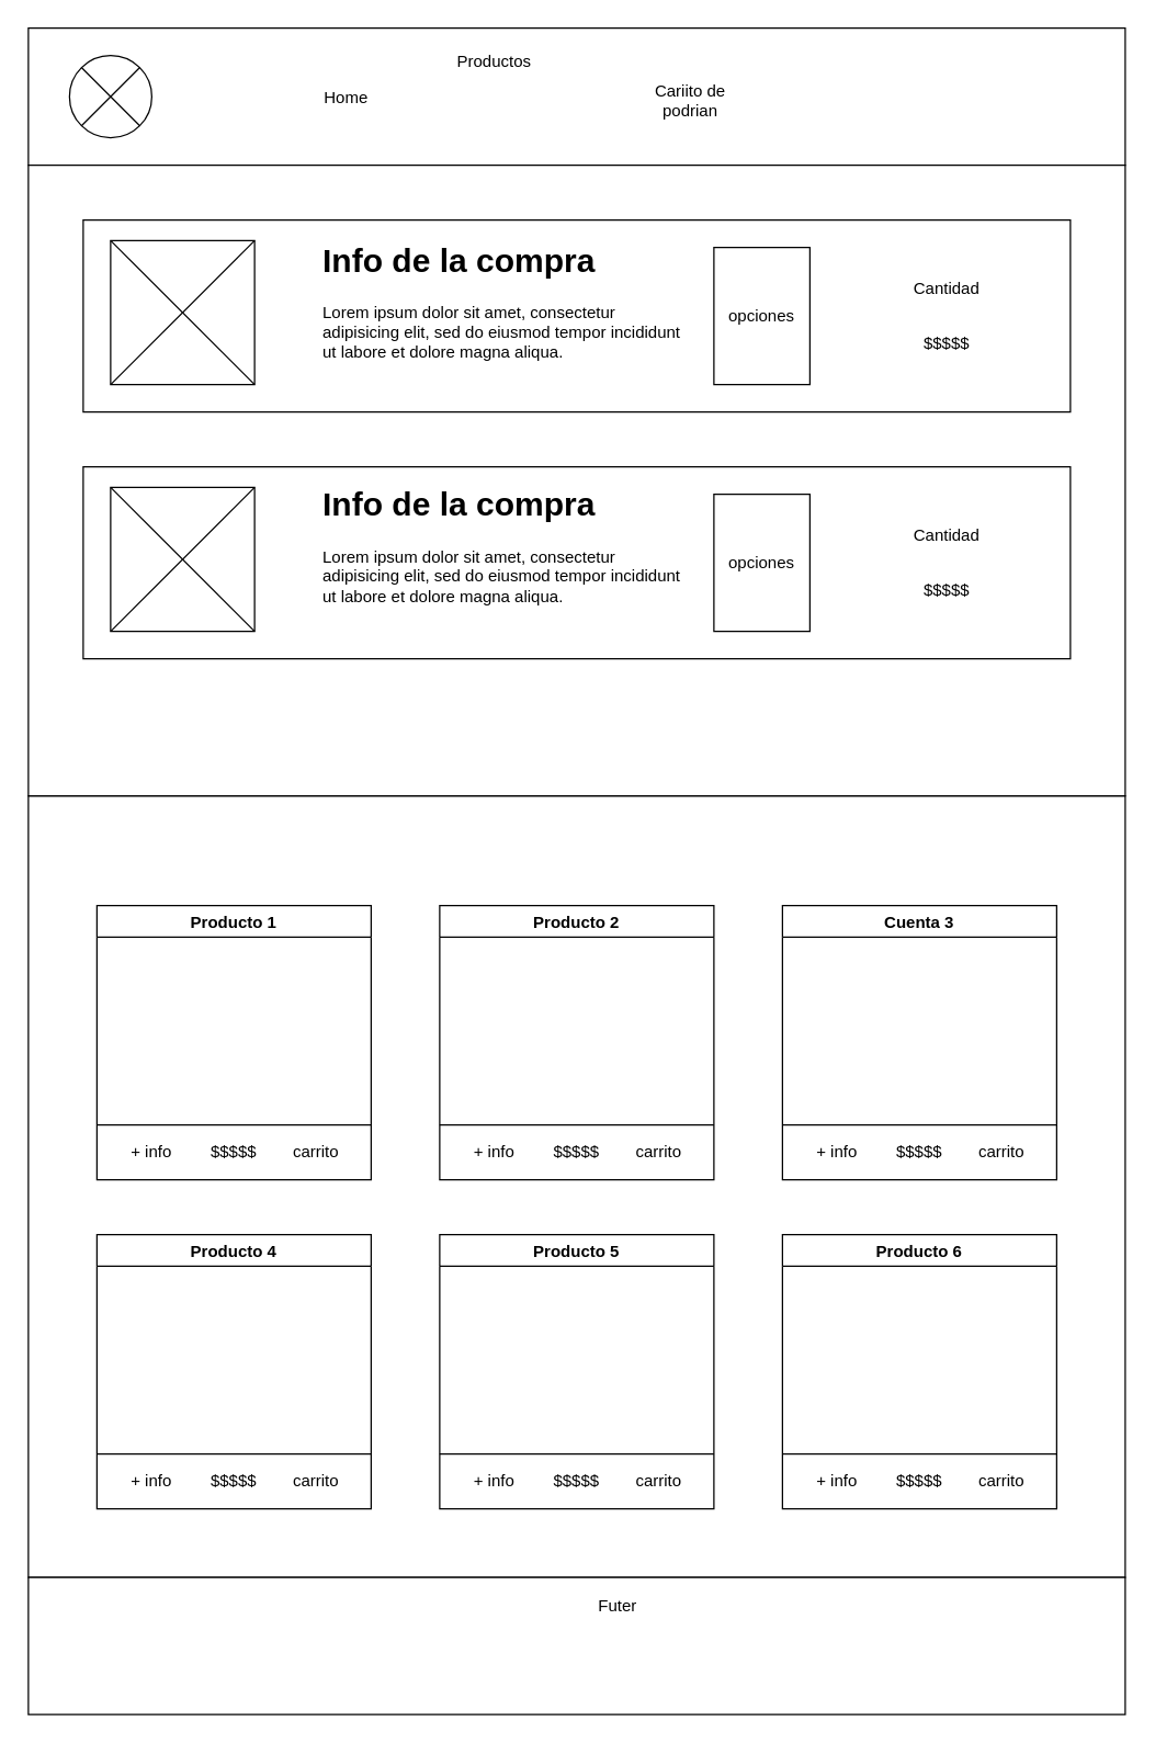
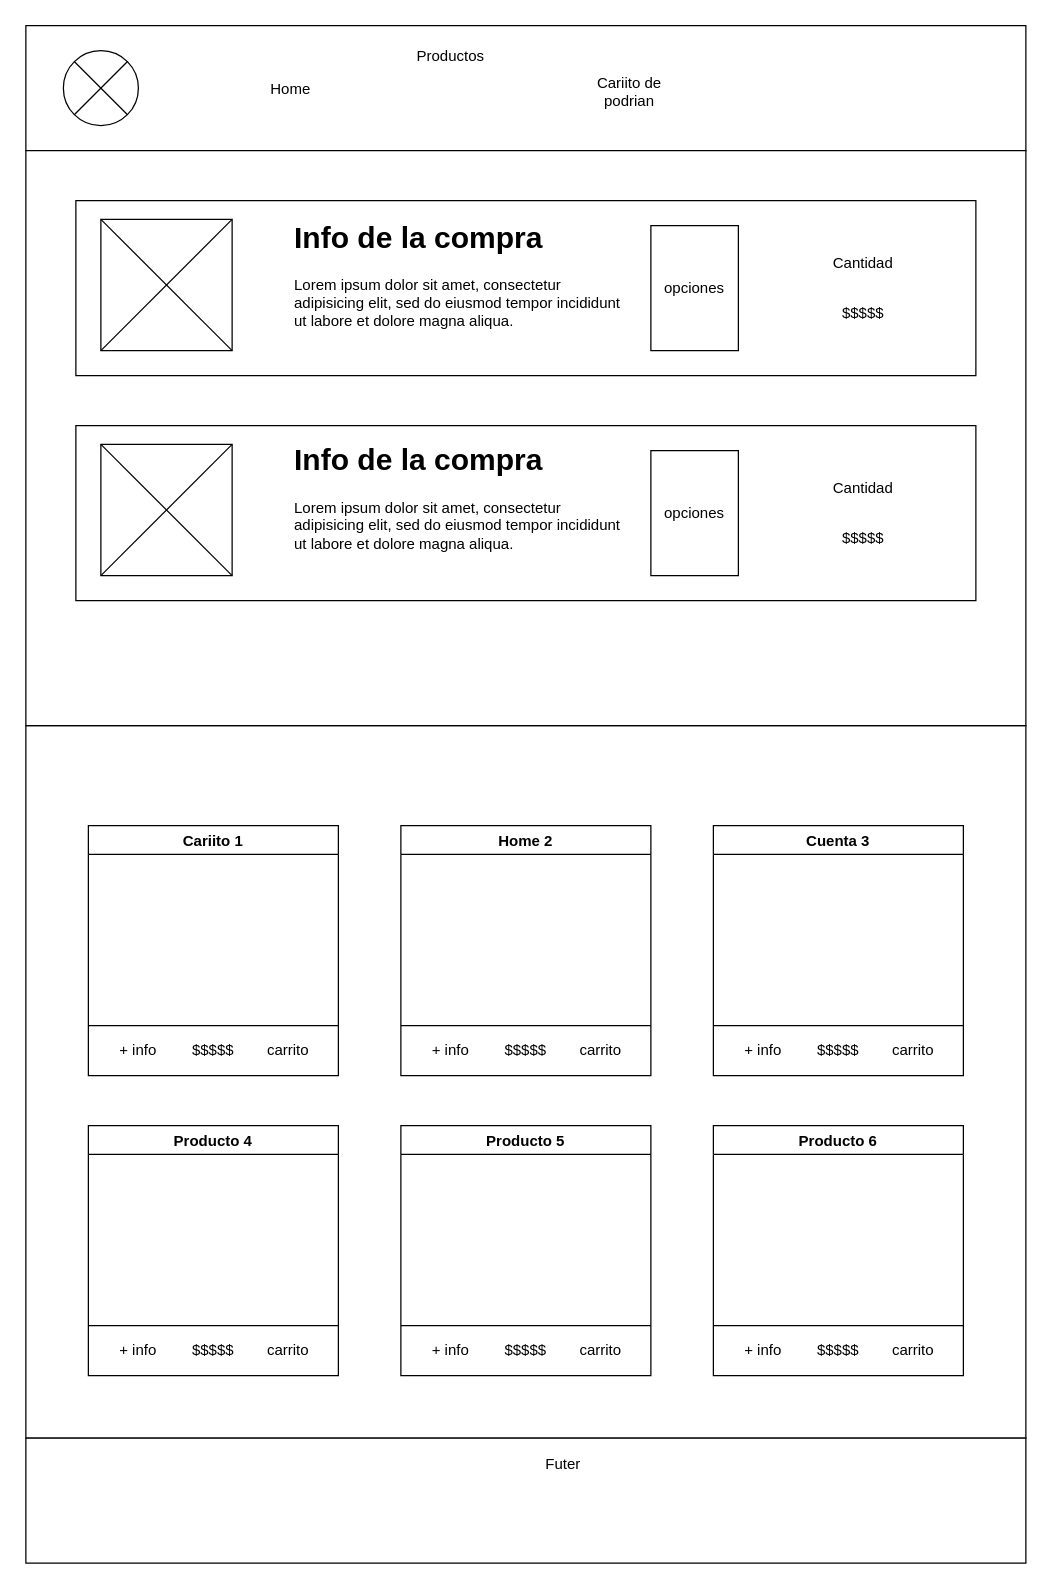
- <mxCell id="14" value="Home&#10;" style="text;strokeColor=none;fillColor=none;align=left;verticalAlign=top;spacingLeft=4;spacingRight=4;overflow=hidden;rotatable=0;points=[[0,0.5],[1,0.5]];portConstraint=eastwest;" parent="1" vertex="1"><mxGeometry x="230" y="57" width="50" height="26" as="geometry" /></mxCell>
+ <mxCell id="14" value="Home&#10;" style="text;strokeColor=none;fillColor=none;align=left;verticalAlign=top;spacingLeft=4;spacingRight=4;overflow=hidden;rotatable=0;points=[[0,0.5],[1,0.5]];portConstraint=eastwest;" parent="1" vertex="1"><mxGeometry x="210" y="57" width="50" height="26" as="geometry" /></mxCell>
- <mxCell id="4" value="Producto 1" style="swimlane;" parent="1" vertex="1"><mxGeometry x="70" y="660" width="200" height="200" as="geometry" /></mxCell>
+ <mxCell id="4" value="Cariito 1" style="swimlane;" parent="1" vertex="1"><mxGeometry x="70" y="660" width="200" height="200" as="geometry" /></mxCell>
- <mxCell id="8" value="Producto 2" style="swimlane;" parent="1" vertex="1"><mxGeometry x="320" y="660" width="200" height="200" as="geometry" /></mxCell>
+ <mxCell id="8" value="Home 2" style="swimlane;" parent="1" vertex="1"><mxGeometry x="320" y="660" width="200" height="200" as="geometry" /></mxCell>
